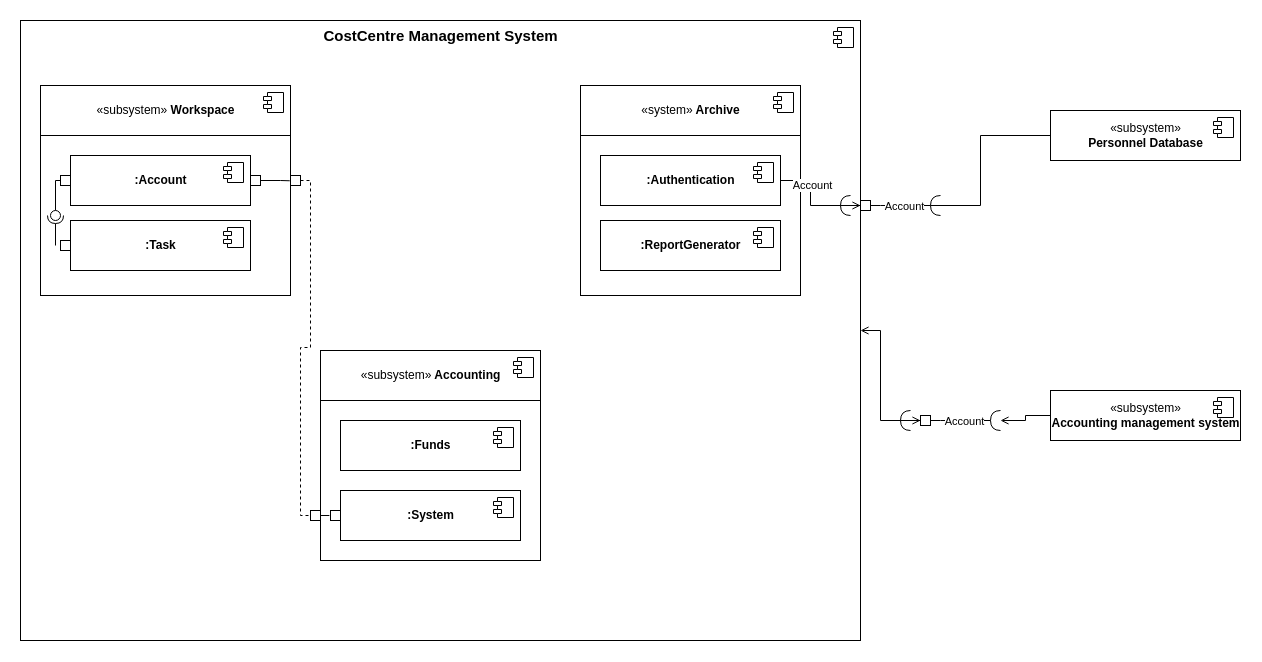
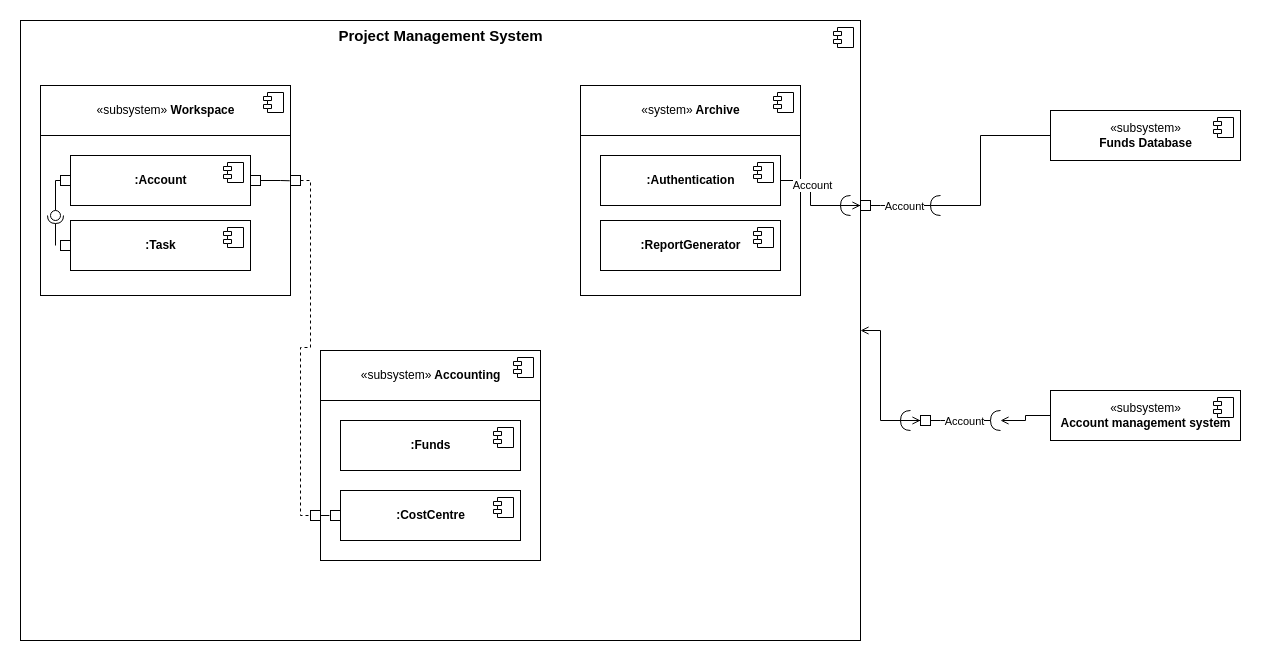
- <mxCell id="2" value="&lt;font size=&quot;1&quot;&gt;&lt;b style=&quot;font-size: 15px&quot;&gt;CostCentre Management System&lt;/b&gt;&lt;/font&gt;" style="html=1;dropTarget=0;verticalAlign=top;" vertex="1" parent="1"><mxGeometry x="20" y="20" width="840" height="620" as="geometry" /></mxCell>
+ <mxCell id="2" value="&lt;font size=&quot;1&quot;&gt;&lt;b style=&quot;font-size: 15px&quot;&gt;Project Management System&lt;/b&gt;&lt;/font&gt;" style="html=1;dropTarget=0;verticalAlign=top;" vertex="1" parent="1"><mxGeometry x="20" y="20" width="840" height="620" as="geometry" /></mxCell>
- <mxCell id="26" value="&lt;div&gt;«subsystem»&lt;b&gt;&lt;br&gt;&lt;/b&gt;&lt;/div&gt;&lt;div&gt;&lt;b&gt;Personnel Database&lt;/b&gt;&lt;/div&gt;" style="html=1;dropTarget=0;" vertex="1" parent="1"><mxGeometry x="1050" y="110" width="190" height="50" as="geometry" /></mxCell>
+ <mxCell id="26" value="&lt;div&gt;«subsystem»&lt;b&gt;&lt;br&gt;&lt;/b&gt;&lt;/div&gt;&lt;div&gt;&lt;b&gt;Funds Database&lt;/b&gt;&lt;/div&gt;" style="html=1;dropTarget=0;" vertex="1" parent="1"><mxGeometry x="1050" y="110" width="190" height="50" as="geometry" /></mxCell>
- <mxCell id="37" value="&lt;div&gt;«subsystem»&lt;b&gt;&lt;br&gt;&lt;/b&gt;&lt;/div&gt;&lt;div&gt;&lt;b&gt;Accounting management system&lt;/b&gt;&lt;/div&gt;" style="html=1;dropTarget=0;" vertex="1" parent="1"><mxGeometry x="1050" y="390" width="190" height="50" as="geometry" /></mxCell>
+ <mxCell id="37" value="&lt;div&gt;«subsystem»&lt;b&gt;&lt;br&gt;&lt;/b&gt;&lt;/div&gt;&lt;div&gt;&lt;b&gt;Account management system&lt;/b&gt;&lt;/div&gt;" style="html=1;dropTarget=0;" vertex="1" parent="1"><mxGeometry x="1050" y="390" width="190" height="50" as="geometry" /></mxCell>
- <mxCell id="24" value="&lt;b&gt;:System&lt;/b&gt;" style="html=1;dropTarget=0;" vertex="1" parent="1"><mxGeometry x="340" y="490" width="180" height="50" as="geometry" /></mxCell>
+ <mxCell id="24" value="&lt;b&gt;:CostCentre&lt;/b&gt;" style="html=1;dropTarget=0;" vertex="1" parent="1"><mxGeometry x="340" y="490" width="180" height="50" as="geometry" /></mxCell>
